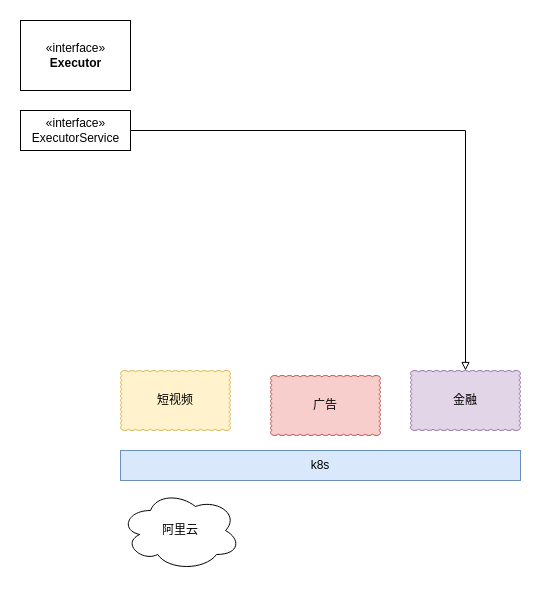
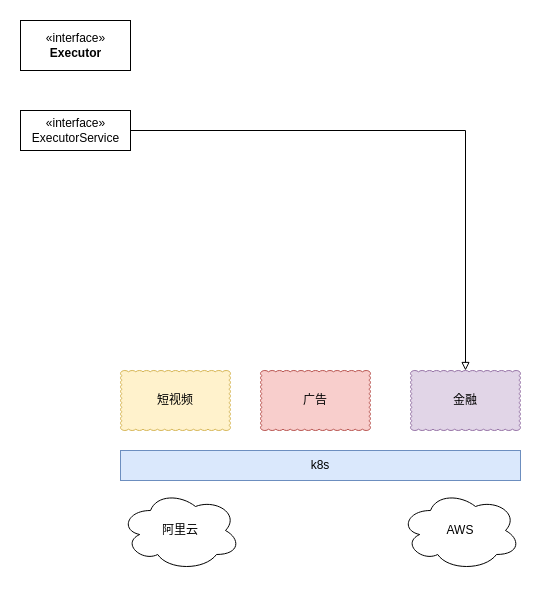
- <mxCell id="2" value="«interface»&lt;br&gt;&lt;b&gt;Executor&lt;/b&gt;" style="html=1;" parent="1" vertex="1"><mxGeometry x="20" y="20" width="110" height="70" as="geometry" /></mxCell>
+ <mxCell id="2" value="«interface»&lt;br&gt;&lt;b&gt;Executor&lt;/b&gt;" style="html=1;" parent="1" vertex="1"><mxGeometry x="20" y="20" width="110" height="50" as="geometry" /></mxCell>
- <mxCell id="10" value="广告" style="whiteSpace=wrap;html=1;shape=mxgraph.basic.cloud_rect;fillColor=#f8cecc;strokeColor=#b85450;" vertex="1" parent="5"><mxGeometry x="150" y="5" width="110" height="60" as="geometry" /></mxCell>
+ <mxCell id="10" value="广告" style="whiteSpace=wrap;html=1;shape=mxgraph.basic.cloud_rect;fillColor=#f8cecc;strokeColor=#b85450;" vertex="1" parent="5"><mxGeometry x="140" width="110" height="60" as="geometry" /></mxCell>
+ <mxCell id="8" value="AWS" style="ellipse;shape=cloud;whiteSpace=wrap;html=1;" vertex="1" parent="5"><mxGeometry x="280" y="120" width="120" height="80" as="geometry" /></mxCell>
